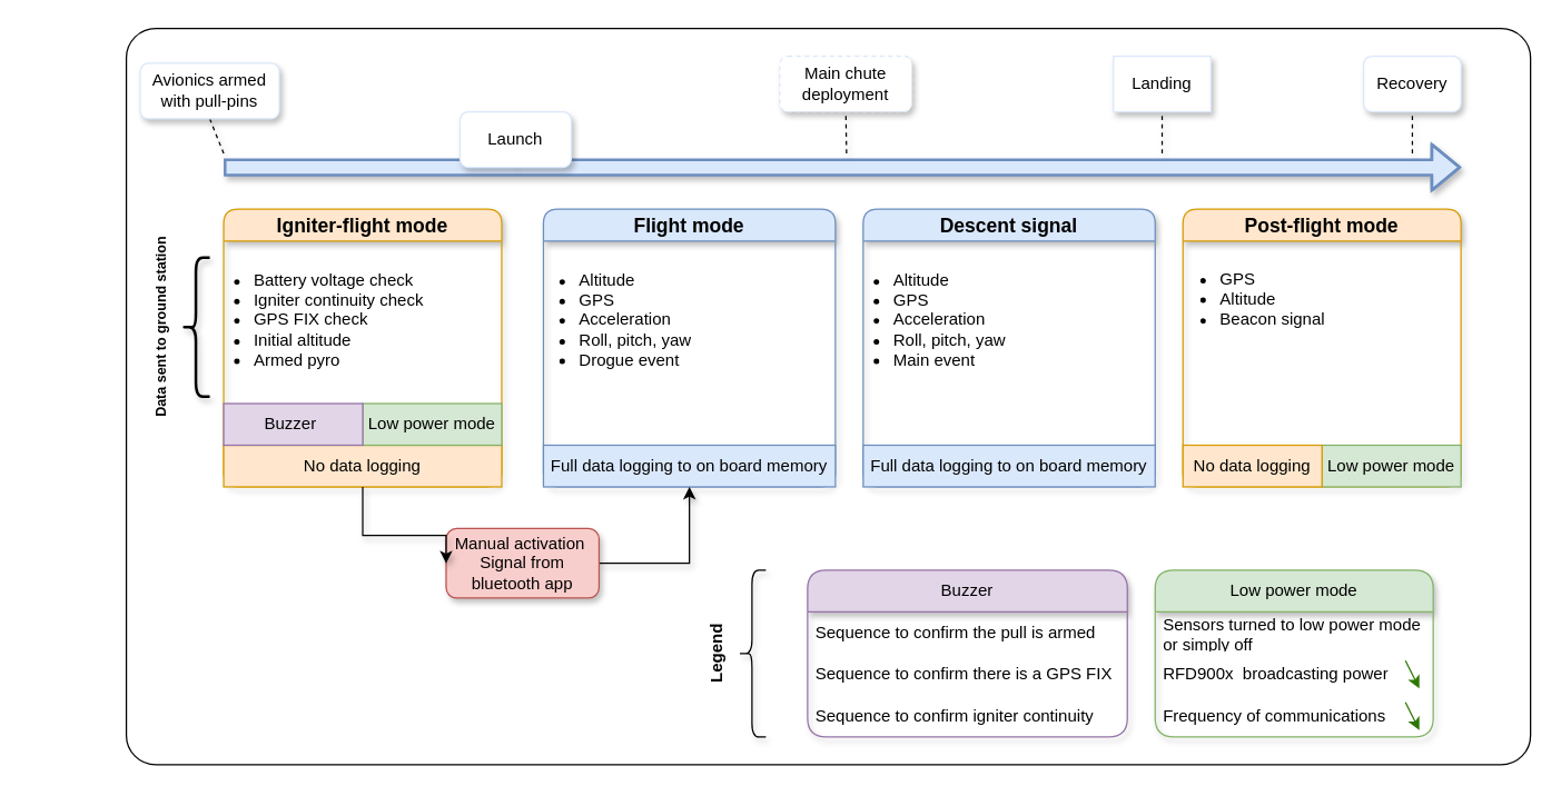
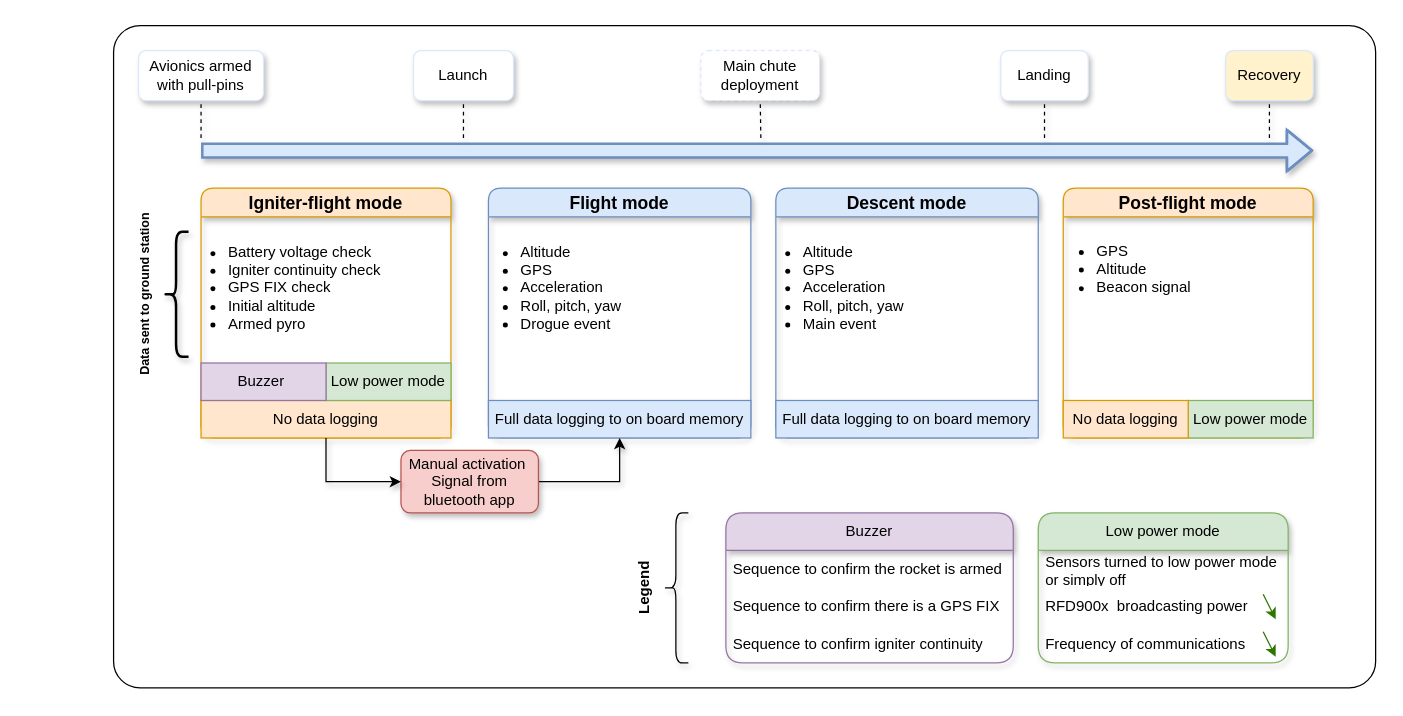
- <mxCell id="24" value="Landing" style="whiteSpace=wrap;html=1;strokeColor=#dae8fc;shadow=1;rounded=0;" parent="1" vertex="1"><mxGeometry x="800" y="40" width="70" height="40" as="geometry" /></mxCell>
+ <mxCell id="24" value="Landing" style="rounded=1;whiteSpace=wrap;html=1;strokeColor=#dae8fc;shadow=1;" parent="1" vertex="1"><mxGeometry x="800" y="40" width="70" height="40" as="geometry" /></mxCell>
- <mxCell id="26" value="Recovery" style="rounded=1;whiteSpace=wrap;html=1;strokeColor=#dae8fc;shadow=1;" parent="1" vertex="1"><mxGeometry x="980" y="40" width="70" height="40" as="geometry" /></mxCell>
+ <mxCell id="26" value="Recovery" style="rounded=1;whiteSpace=wrap;html=1;strokeColor=#dae8fc;shadow=1;fillColor=#fff2cc;" parent="1" vertex="1"><mxGeometry x="980" y="40" width="70" height="40" as="geometry" /></mxCell>
- <mxCell id="18" value="Avionics armed with pull-pins" style="rounded=1;whiteSpace=wrap;html=1;strokeColor=#dae8fc;shadow=1;" parent="1" vertex="1"><mxGeometry x="100" y="45" width="100" height="40" as="geometry" /></mxCell>
+ <mxCell id="18" value="Avionics armed with pull-pins" style="rounded=1;whiteSpace=wrap;html=1;strokeColor=#dae8fc;shadow=1;" parent="1" vertex="1"><mxGeometry x="110" y="40" width="100" height="40" as="geometry" /></mxCell>
- <mxCell id="20" value="Launch" style="rounded=1;whiteSpace=wrap;html=1;strokeColor=#dae8fc;shadow=1;" parent="1" vertex="1"><mxGeometry x="330" y="80" width="80" height="40" as="geometry" /></mxCell>
+ <mxCell id="20" value="Launch" style="rounded=1;whiteSpace=wrap;html=1;strokeColor=#dae8fc;shadow=1;" parent="1" vertex="1"><mxGeometry x="330" y="40" width="80" height="40" as="geometry" /></mxCell>
- <mxCell id="43" value="&lt;font style=&quot;font-size: 14px;&quot;&gt;Descent signal&lt;/font&gt;" style="swimlane;whiteSpace=wrap;html=1;fillColor=#dae8fc;strokeColor=#6c8ebf;rounded=1;shadow=1;" parent="1" vertex="1"><mxGeometry x="620" y="150" width="210" height="200" as="geometry" /></mxCell>
+ <mxCell id="43" value="&lt;font style=&quot;font-size: 14px;&quot;&gt;Descent mode&lt;/font&gt;" style="swimlane;whiteSpace=wrap;html=1;fillColor=#dae8fc;strokeColor=#6c8ebf;rounded=1;shadow=1;" parent="1" vertex="1"><mxGeometry x="620" y="150" width="210" height="200" as="geometry" /></mxCell>
- <mxCell id="29" value="Manual activation&amp;nbsp;&lt;br&gt;Signal from bluetooth app" style="rounded=1;whiteSpace=wrap;html=1;fillColor=#f8cecc;strokeColor=#b85450;shadow=1;" parent="1" vertex="1"><mxGeometry x="320" y="380" width="110" height="50" as="geometry" /></mxCell>
+ <mxCell id="29" value="Manual activation&amp;nbsp;&lt;br&gt;Signal from bluetooth app" style="rounded=1;whiteSpace=wrap;html=1;fillColor=#f8cecc;strokeColor=#b85450;shadow=1;" parent="1" vertex="1"><mxGeometry x="320" y="360" width="110" height="50" as="geometry" /></mxCell>
- <mxCell id="40" value="Sequence to confirm the pull is armed" style="text;strokeColor=none;fillColor=none;align=left;verticalAlign=middle;spacingLeft=4;spacingRight=4;overflow=hidden;points=[[0,0.5],[1,0.5]];portConstraint=eastwest;rotatable=0;whiteSpace=wrap;html=1;" parent="39" vertex="1"><mxGeometry y="30" width="230" height="30" as="geometry" /></mxCell>
+ <mxCell id="40" value="Sequence to confirm the rocket is armed" style="text;strokeColor=none;fillColor=none;align=left;verticalAlign=middle;spacingLeft=4;spacingRight=4;overflow=hidden;points=[[0,0.5],[1,0.5]];portConstraint=eastwest;rotatable=0;whiteSpace=wrap;html=1;" parent="39" vertex="1"><mxGeometry y="30" width="230" height="30" as="geometry" /></mxCell>
